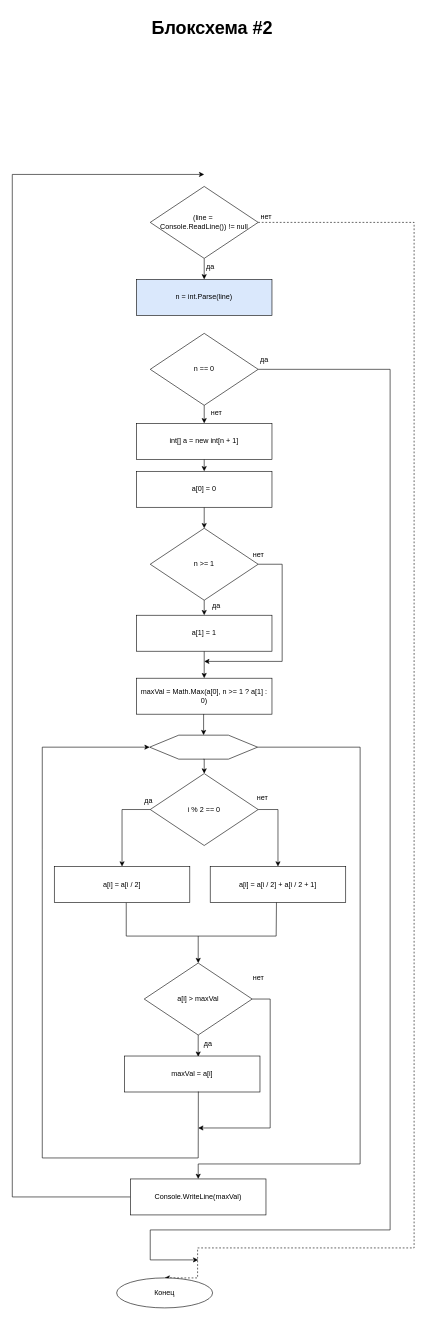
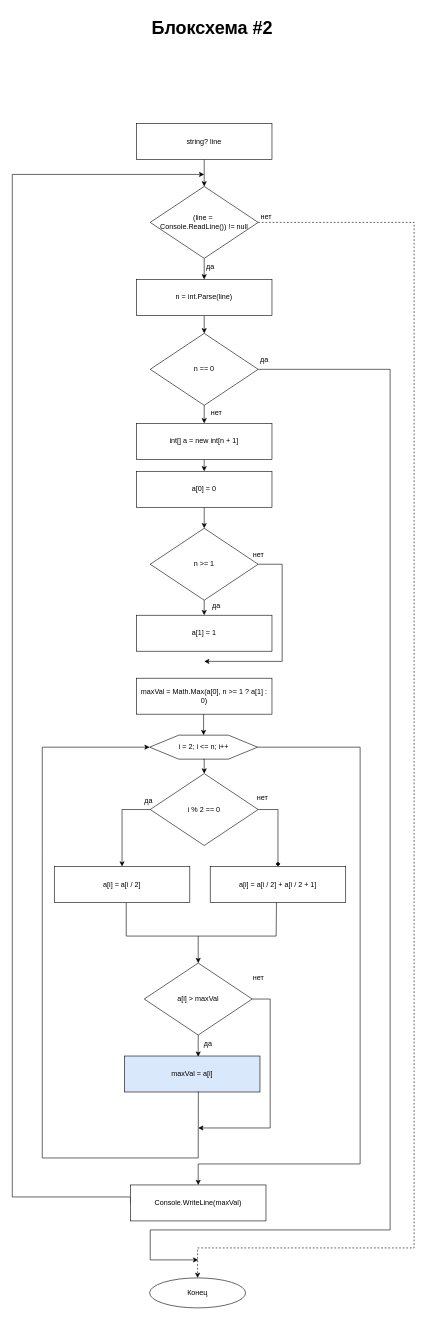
+ <mxCell id="3" value="&lt;span style=&quot;font-size: 12px;&quot;&gt;string? line&lt;/span&gt;" style="rounded=0;whiteSpace=wrap;html=1;" vertex="1" parent="1"><mxGeometry x="227" y="205" width="226" height="60" as="geometry" /></mxCell>
+ <mxCell id="2" style="edgeStyle=orthogonalEdgeStyle;rounded=0;orthogonalLoop=1;jettySize=auto;html=1;exitX=0.5;exitY=1;exitDx=0;exitDy=0;" edge="1" parent="1" source="3" target="6"><mxGeometry relative="1" as="geometry" /></mxCell>
- <mxCell id="33" value="n = int.Parse(line)" style="rounded=0;whiteSpace=wrap;html=1;fillColor=#dae8fc;" vertex="1" parent="1"><mxGeometry x="227" y="465" width="226" height="60" as="geometry" /></mxCell>
+ <mxCell id="33" value="n = int.Parse(line)" style="rounded=0;whiteSpace=wrap;html=1;" vertex="1" parent="1"><mxGeometry x="227" y="465" width="226" height="60" as="geometry" /></mxCell>
+ <mxCell id="7" style="edgeStyle=orthogonalEdgeStyle;rounded=0;orthogonalLoop=1;jettySize=auto;html=1;exitX=0.5;exitY=1;exitDx=0;exitDy=0;entryX=0.5;entryY=0;entryDx=0;entryDy=0;" edge="1" parent="1" source="33" target="46"><mxGeometry relative="1" as="geometry"><mxPoint x="553" y="689.93" as="sourcePoint" /></mxGeometry></mxCell>
- <mxCell id="15" style="edgeStyle=orthogonalEdgeStyle;rounded=0;orthogonalLoop=1;jettySize=auto;html=1;exitX=0.5;exitY=1;exitDx=0;exitDy=0;entryX=0.5;entryY=0;entryDx=0;entryDy=0;" edge="1" parent="1" source="38" target="40"><mxGeometry relative="1" as="geometry"><mxPoint x="330" y="1079.93" as="sourcePoint" /><mxPoint x="337" y="1324" as="targetPoint" /></mxGeometry></mxCell>
+ <mxCell id="18" value="i = 2; i &amp;lt;= n; i++" style="text;html=1;align=center;verticalAlign=middle;resizable=0;points=[];autosize=1;strokeColor=none;fillColor=none;" vertex="1" parent="16"><mxGeometry x="35" y="5" width="110" height="30" as="geometry" /></mxCell>
- <mxCell id="19" style="edgeStyle=orthogonalEdgeStyle;rounded=0;orthogonalLoop=1;jettySize=auto;html=1;exitX=1;exitY=0.5;exitDx=0;exitDy=0;entryX=0.5;entryY=0;entryDx=0;entryDy=0;" edge="1" parent="1" source="50" target="41"><mxGeometry relative="1" as="geometry"><mxPoint x="387" y="1484" as="sourcePoint" /><mxPoint x="457" y="1544" as="targetPoint" /></mxGeometry></mxCell>
+ <mxCell id="19" style="edgeStyle=orthogonalEdgeStyle;rounded=0;orthogonalLoop=1;jettySize=auto;html=1;exitX=1;exitY=0.5;exitDx=0;exitDy=0;entryX=0.5;entryY=0;entryDx=0;entryDy=0;endArrow=diamond;" edge="1" parent="1" source="50" target="41"><mxGeometry relative="1" as="geometry"><mxPoint x="387" y="1484" as="sourcePoint" /><mxPoint x="457" y="1544" as="targetPoint" /></mxGeometry></mxCell>
- <mxCell id="43" value="maxVal = a[i]" style="rounded=0;whiteSpace=wrap;html=1;" vertex="1" parent="1"><mxGeometry x="207" y="1760" width="226" height="60" as="geometry" /></mxCell>
+ <mxCell id="43" value="maxVal = a[i]" style="rounded=0;whiteSpace=wrap;html=1;fillColor=#dae8fc;" vertex="1" parent="1"><mxGeometry x="207" y="1760" width="226" height="60" as="geometry" /></mxCell>
- <mxCell id="44" value="Console.WriteLine(maxVal)" style="rounded=0;whiteSpace=wrap;html=1;" vertex="1" parent="1"><mxGeometry x="217" y="1965" width="226" height="60" as="geometry" /></mxCell>
+ <mxCell id="44" value="Console.WriteLine(maxVal)" style="rounded=0;whiteSpace=wrap;html=1;" vertex="1" parent="1"><mxGeometry x="217" y="1975" width="226" height="60" as="geometry" /></mxCell>
- <mxCell id="31" value="Конец" style="ellipse;whiteSpace=wrap;html=1;" vertex="1" parent="1"><mxGeometry x="194" y="2130" width="160" height="50" as="geometry" /></mxCell>
+ <mxCell id="31" value="Конец" style="ellipse;whiteSpace=wrap;html=1;" vertex="1" parent="1"><mxGeometry x="249" y="2130" width="160" height="50" as="geometry" /></mxCell>
